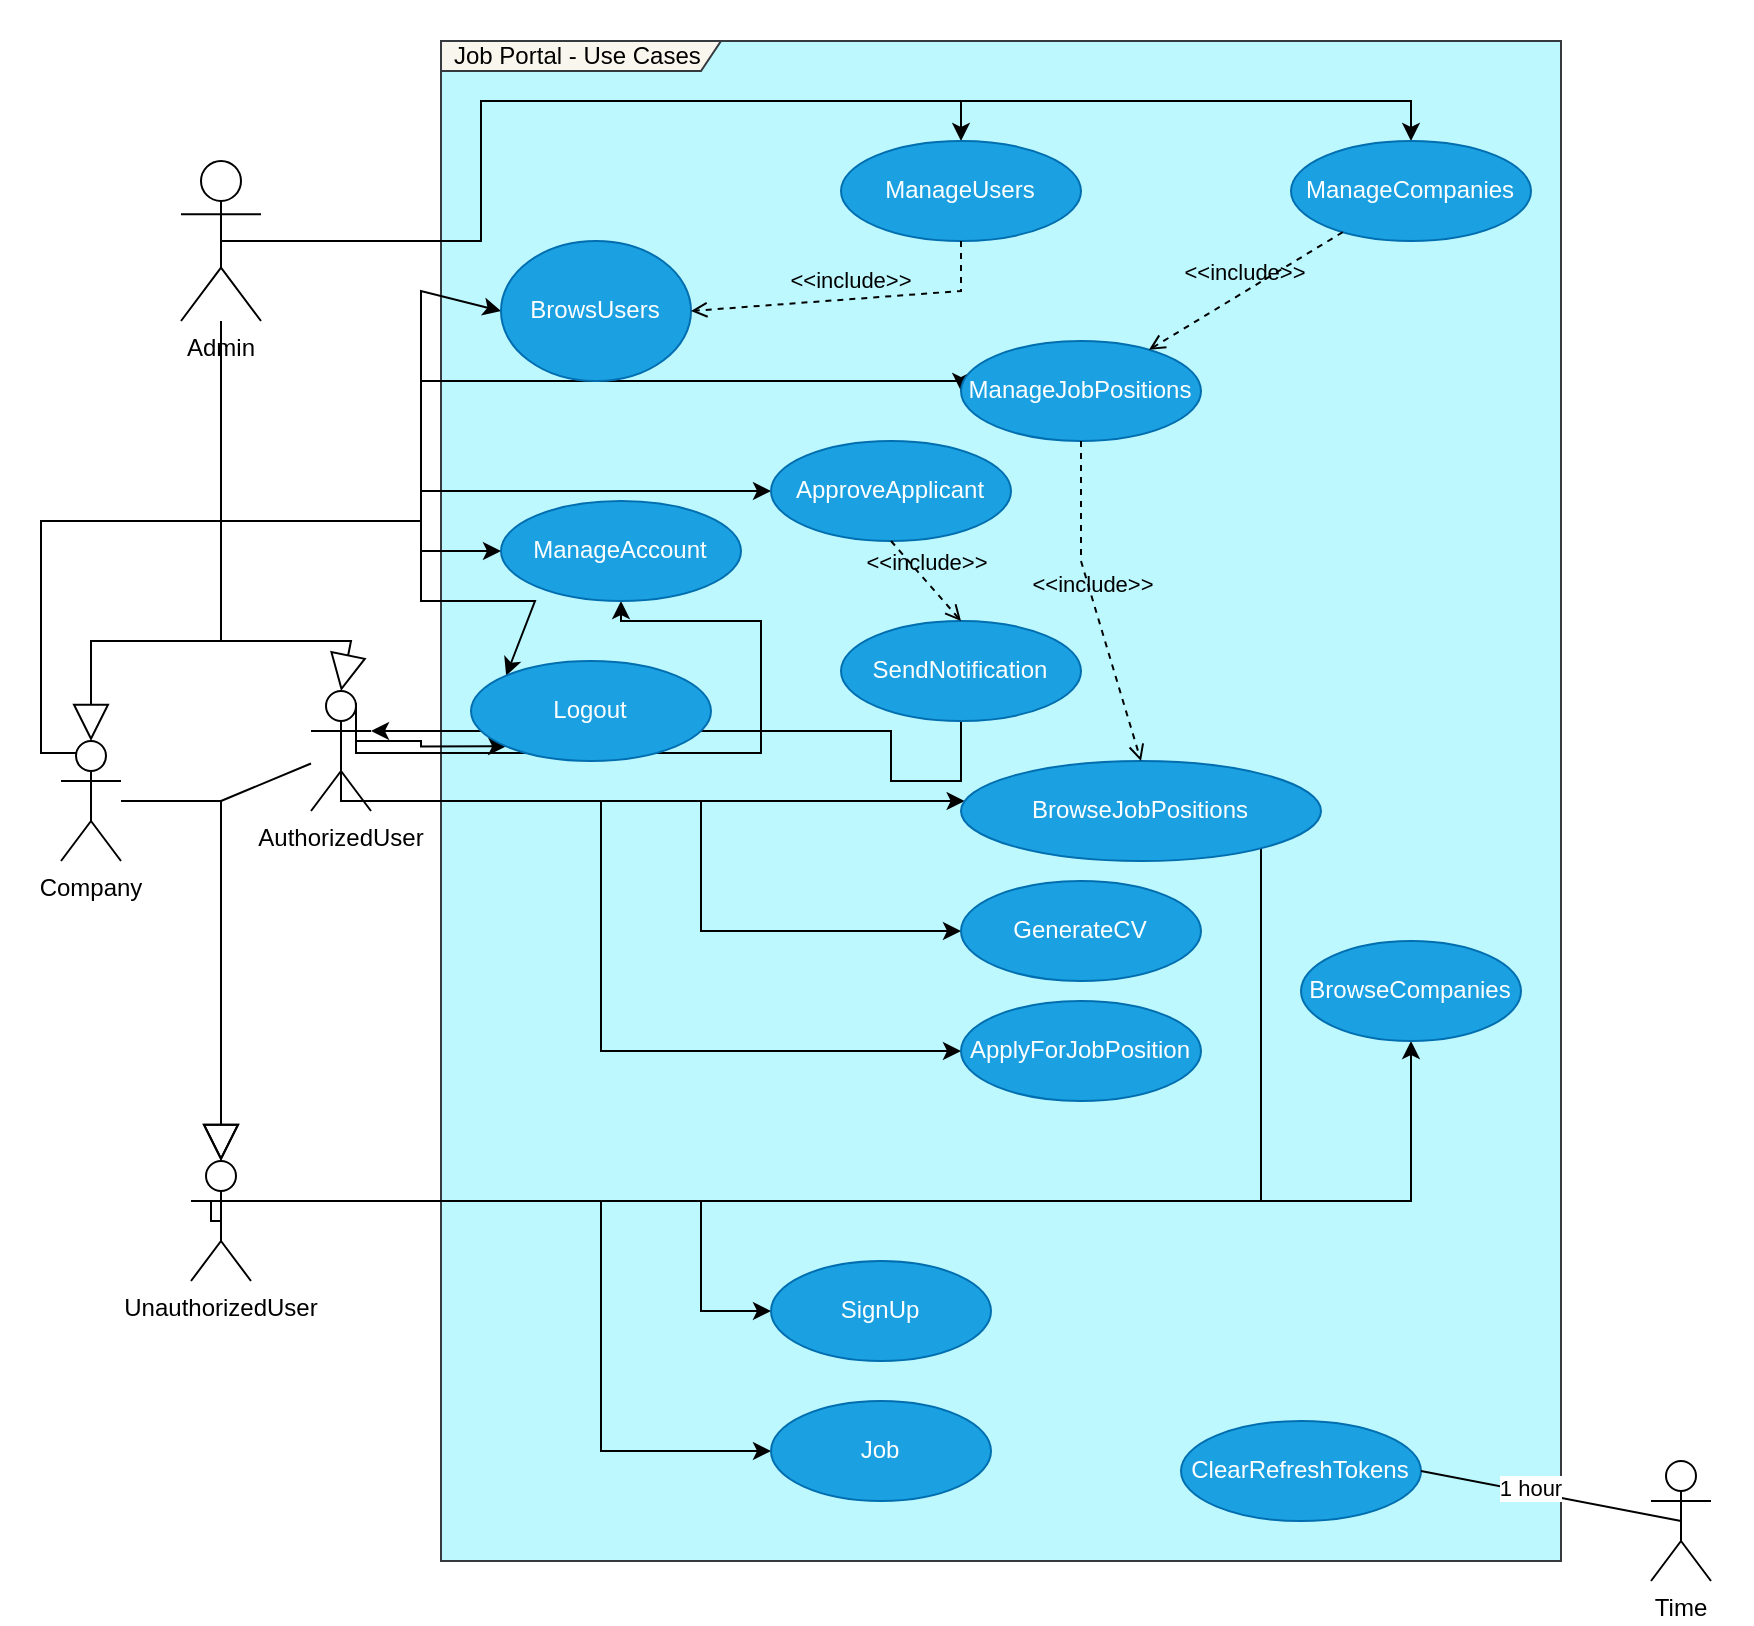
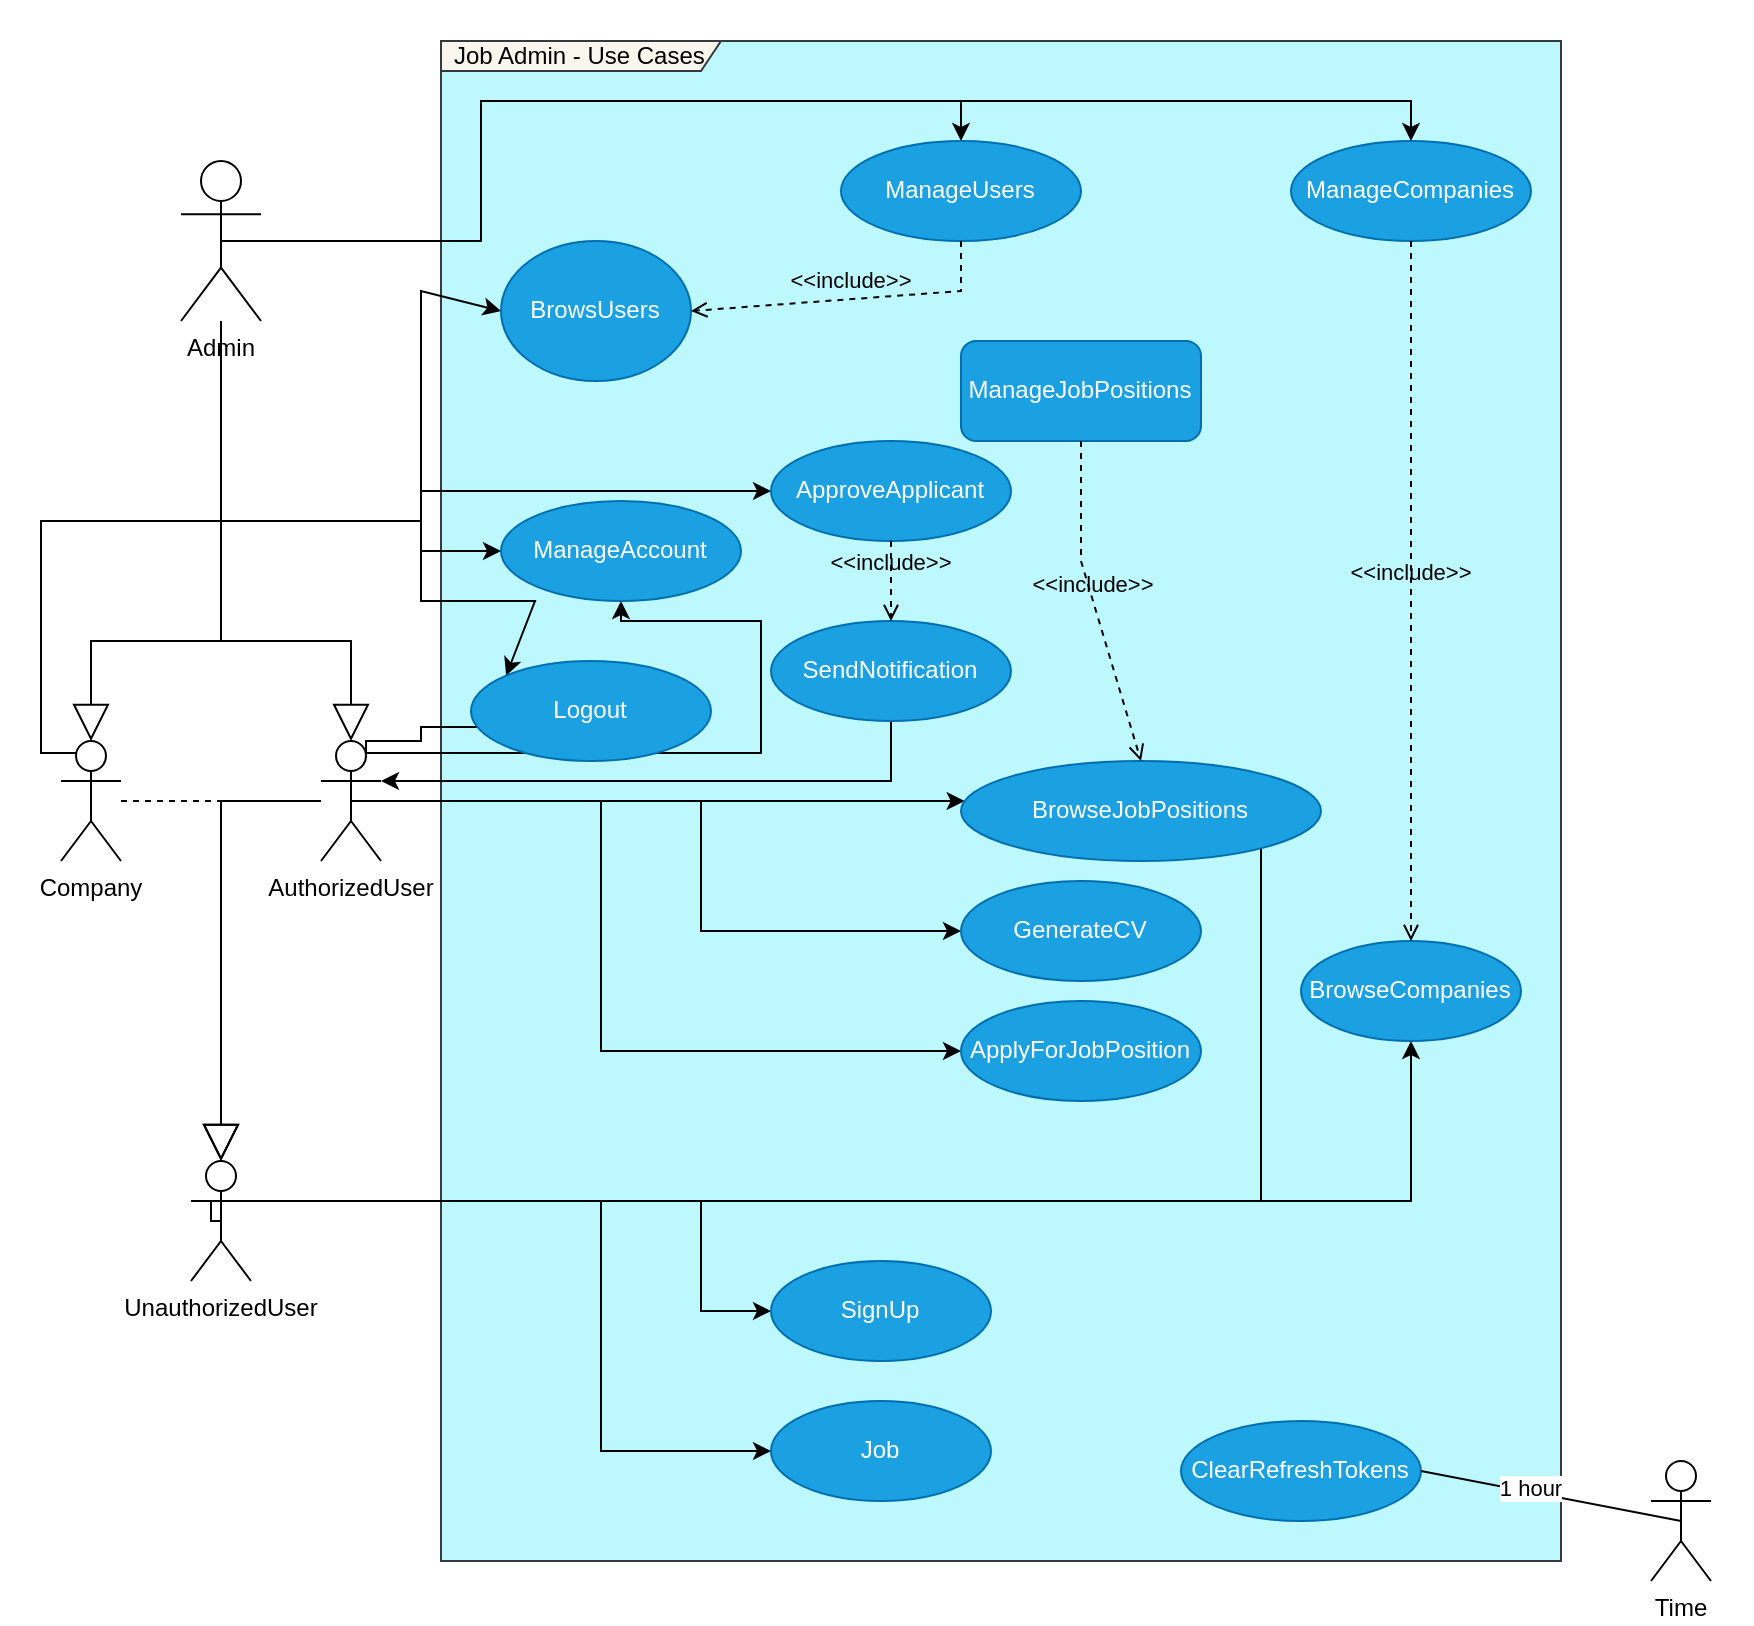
- <mxCell id="2" value="Job Portal - Use Cases" style="shape=umlFrame;whiteSpace=wrap;html=1;width=140;height=15;boundedLbl=1;verticalAlign=middle;align=left;spacingLeft=5;fillColor=#F9F7ED;strokeColor=#36393d;snapToPoint=0;gradientColor=none;swimlaneFillColor=#BDF8FF;" parent="1" vertex="1"><mxGeometry x="220" y="20" width="560" height="760" as="geometry" /></mxCell>
+ <mxCell id="2" value="Job Admin - Use Cases" style="shape=umlFrame;whiteSpace=wrap;html=1;width=140;height=15;boundedLbl=1;verticalAlign=middle;align=left;spacingLeft=5;fillColor=#F9F7ED;strokeColor=#36393d;snapToPoint=0;gradientColor=none;swimlaneFillColor=#BDF8FF;" parent="1" vertex="1"><mxGeometry x="220" y="20" width="560" height="760" as="geometry" /></mxCell>
- <mxCell id="40" value="&amp;lt;&amp;lt;include&amp;gt;&amp;gt;" style="html=1;verticalAlign=bottom;labelBackgroundColor=none;endArrow=open;endFill=0;dashed=1;rounded=0;" parent="1" source="39" target="37" edge="1"><mxGeometry width="160" relative="1" as="geometry"><mxPoint x="580" y="260" as="sourcePoint" /><mxPoint x="648.823" y="383.641" as="targetPoint" /></mxGeometry></mxCell>
+ <mxCell id="40" value="&amp;lt;&amp;lt;include&amp;gt;&amp;gt;" style="html=1;verticalAlign=bottom;labelBackgroundColor=none;endArrow=open;endFill=0;dashed=1;rounded=0;entryX=0.5;entryY=0;entryDx=0;entryDy=0;" parent="1" source="39" target="23" edge="1"><mxGeometry width="160" relative="1" as="geometry"><mxPoint x="580" y="260" as="sourcePoint" /><mxPoint x="648.823" y="383.641" as="targetPoint" /></mxGeometry></mxCell>
- <mxCell id="8" style="rounded=0;orthogonalLoop=1;jettySize=auto;html=1;edgeStyle=orthogonalEdgeStyle;exitX=0.25;exitY=0.1;exitDx=0;exitDy=0;exitPerimeter=0;entryX=0;entryY=0.5;entryDx=0;entryDy=0;" parent="1" source="7" target="37" edge="1"><mxGeometry relative="1" as="geometry"><mxPoint x="160" y="180" as="sourcePoint" /><Array as="points"><mxPoint x="20" y="376" /><mxPoint x="20" y="260" /><mxPoint x="210" y="260" /><mxPoint x="210" y="190" /><mxPoint x="480" y="190" /></Array></mxGeometry></mxCell>
- <mxCell id="37" value="ManageJobPositions" style="ellipse;whiteSpace=wrap;html=1;fillColor=#1ba1e2;fontColor=#ffffff;strokeColor=#006EAF;" parent="1" vertex="1"><mxGeometry x="480" y="170" width="120" height="50" as="geometry" /></mxCell>
+ <mxCell id="37" value="ManageJobPositions" style="whiteSpace=wrap;html=1;fillColor=#1ba1e2;fontColor=#ffffff;strokeColor=#006EAF;rounded=1;" parent="1" vertex="1"><mxGeometry x="480" y="170" width="120" height="50" as="geometry" /></mxCell>
- <mxCell id="34" value="SendNotification" style="ellipse;whiteSpace=wrap;html=1;fillColor=#1ba1e2;strokeColor=#006EAF;fontColor=#ffffff;" parent="1" vertex="1"><mxGeometry x="420" y="310" width="120" height="50" as="geometry" /></mxCell>
+ <mxCell id="34" value="SendNotification" style="ellipse;whiteSpace=wrap;html=1;fillColor=#1ba1e2;strokeColor=#006EAF;fontColor=#ffffff;" parent="1" vertex="1"><mxGeometry x="385" y="310" width="120" height="50" as="geometry" /></mxCell>
- <mxCell id="15" value="AuthorizedUser" style="shape=umlActor;verticalLabelPosition=bottom;verticalAlign=top;html=1;outlineConnect=0;" parent="1" vertex="1"><mxGeometry x="155" y="345" width="30" height="60" as="geometry" /></mxCell>
+ <mxCell id="15" value="AuthorizedUser" style="shape=umlActor;verticalLabelPosition=bottom;verticalAlign=top;html=1;outlineConnect=0;" parent="1" vertex="1"><mxGeometry x="160" y="370" width="30" height="60" as="geometry" /></mxCell>
- <mxCell id="29" value="" style="endArrow=block;endSize=16;endFill=0;html=1;rounded=0;" parent="1" source="7" target="20" edge="1"><mxGeometry x="0.133" width="160" relative="1" as="geometry"><mxPoint x="70" y="450" as="sourcePoint" /><mxPoint x="310" y="259.52" as="targetPoint" /><Array as="points"><mxPoint x="110" y="400" /></Array><mxPoint as="offset" /></mxGeometry></mxCell>
+ <mxCell id="29" value="" style="endArrow=block;endSize=16;endFill=0;html=1;rounded=0;dashed=1;" parent="1" source="7" target="20" edge="1"><mxGeometry x="0.133" width="160" relative="1" as="geometry"><mxPoint x="70" y="450" as="sourcePoint" /><mxPoint x="310" y="259.52" as="targetPoint" /><Array as="points"><mxPoint x="110" y="400" /></Array><mxPoint as="offset" /></mxGeometry></mxCell>
